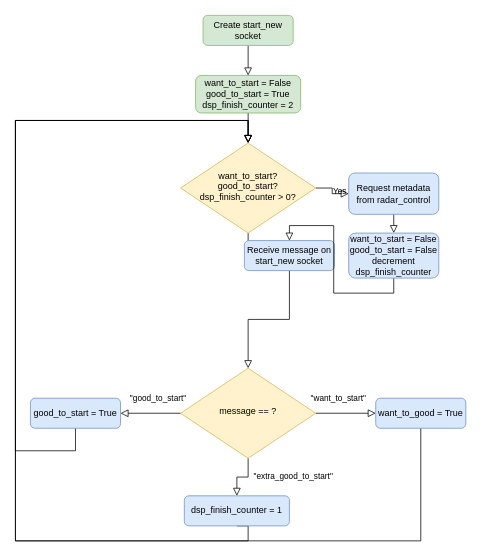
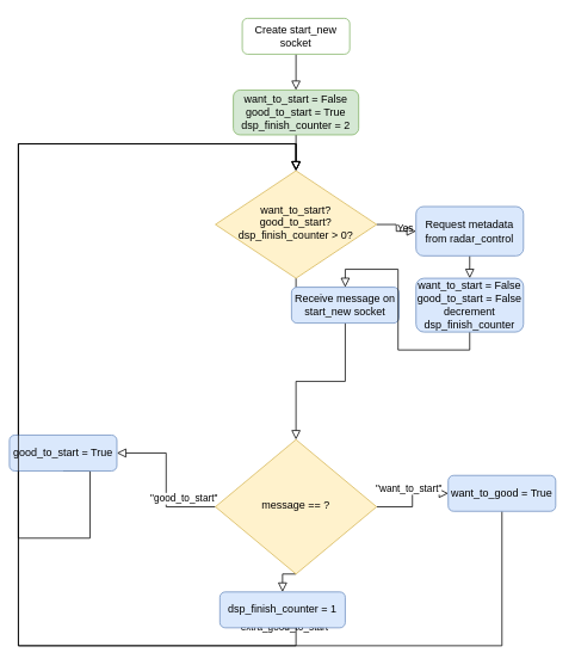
- <mxCell id="3" value="Create start_new socket" style="rounded=1;whiteSpace=wrap;html=1;fontSize=12;glass=0;strokeWidth=1;shadow=0;fillColor=#d5e8d4;strokeColor=#82b366;" parent="1" vertex="1"><mxGeometry x="270" y="20" width="120" height="40" as="geometry" /></mxCell>
+ <mxCell id="3" value="Create start_new socket" style="rounded=1;whiteSpace=wrap;html=1;fontSize=12;glass=0;strokeWidth=1;shadow=0;fillColor=#ffffff;strokeColor=#82b366;" parent="1" vertex="1"><mxGeometry x="270" y="20" width="120" height="40" as="geometry" /></mxCell>
- <mxCell id="22" value="good_to_start = True" style="rounded=1;whiteSpace=wrap;html=1;fontSize=12;glass=0;strokeWidth=1;shadow=0;fillColor=#dae8fc;strokeColor=#6c8ebf;" parent="1" vertex="1"><mxGeometry x="40" y="530" width="120" height="40" as="geometry" /></mxCell>
+ <mxCell id="22" value="good_to_start = True" style="rounded=1;whiteSpace=wrap;html=1;fontSize=12;glass=0;strokeWidth=1;shadow=0;fillColor=#dae8fc;strokeColor=#6c8ebf;" parent="1" vertex="1"><mxGeometry x="10" y="485" width="120" height="40" as="geometry" /></mxCell>
- <mxCell id="18" value="message == ?" style="rhombus;whiteSpace=wrap;html=1;shadow=0;fontFamily=Helvetica;fontSize=12;align=center;strokeWidth=1;spacing=6;spacingTop=-4;fillColor=#fff2cc;strokeColor=#d6b656;" parent="1" vertex="1"><mxGeometry x="240" y="490" width="180" height="120" as="geometry" /></mxCell>
+ <mxCell id="18" value="message == ?" style="rhombus;whiteSpace=wrap;html=1;shadow=0;fontFamily=Helvetica;fontSize=12;align=center;strokeWidth=1;spacing=6;spacingTop=-4;fillColor=#fff2cc;strokeColor=#d6b656;" parent="1" vertex="1"><mxGeometry x="240" y="490" width="180" height="150" as="geometry" /></mxCell>
